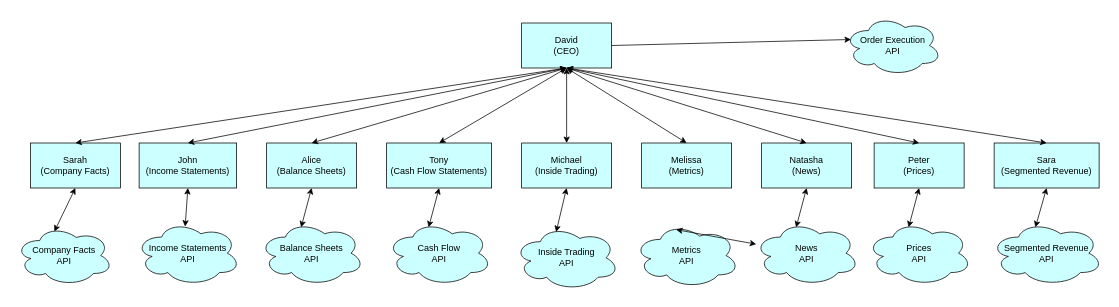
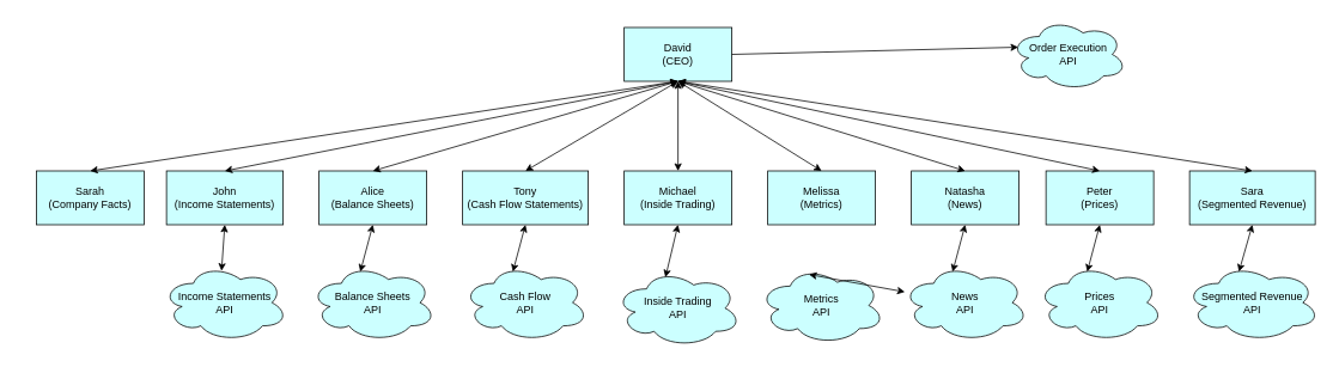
- <mxCell id="32" value="" style="endArrow=classic;startArrow=classic;html=1;rounded=0;entryX=0.5;entryY=1;entryDx=0;entryDy=0;exitX=0.4;exitY=0.1;exitDx=0;exitDy=0;exitPerimeter=0;fillColor=light-dark(#CCFFFF,var(--ge-dark-color, #121212));" edge="1" parent="1" source="21" target="9"><mxGeometry width="50" height="50" relative="1" as="geometry"><mxPoint x="685" y="330" as="sourcePoint" /><mxPoint x="735" y="280" as="targetPoint" /></mxGeometry></mxCell>
- <mxCell id="21" value="Company Facts&lt;br&gt;API" style="ellipse;shape=cloud;whiteSpace=wrap;html=1;fillColor=light-dark(#CCFFFF,var(--ge-dark-color, #121212));" vertex="1" parent="1"><mxGeometry x="20" y="300" width="130" height="80" as="geometry" /></mxCell>
